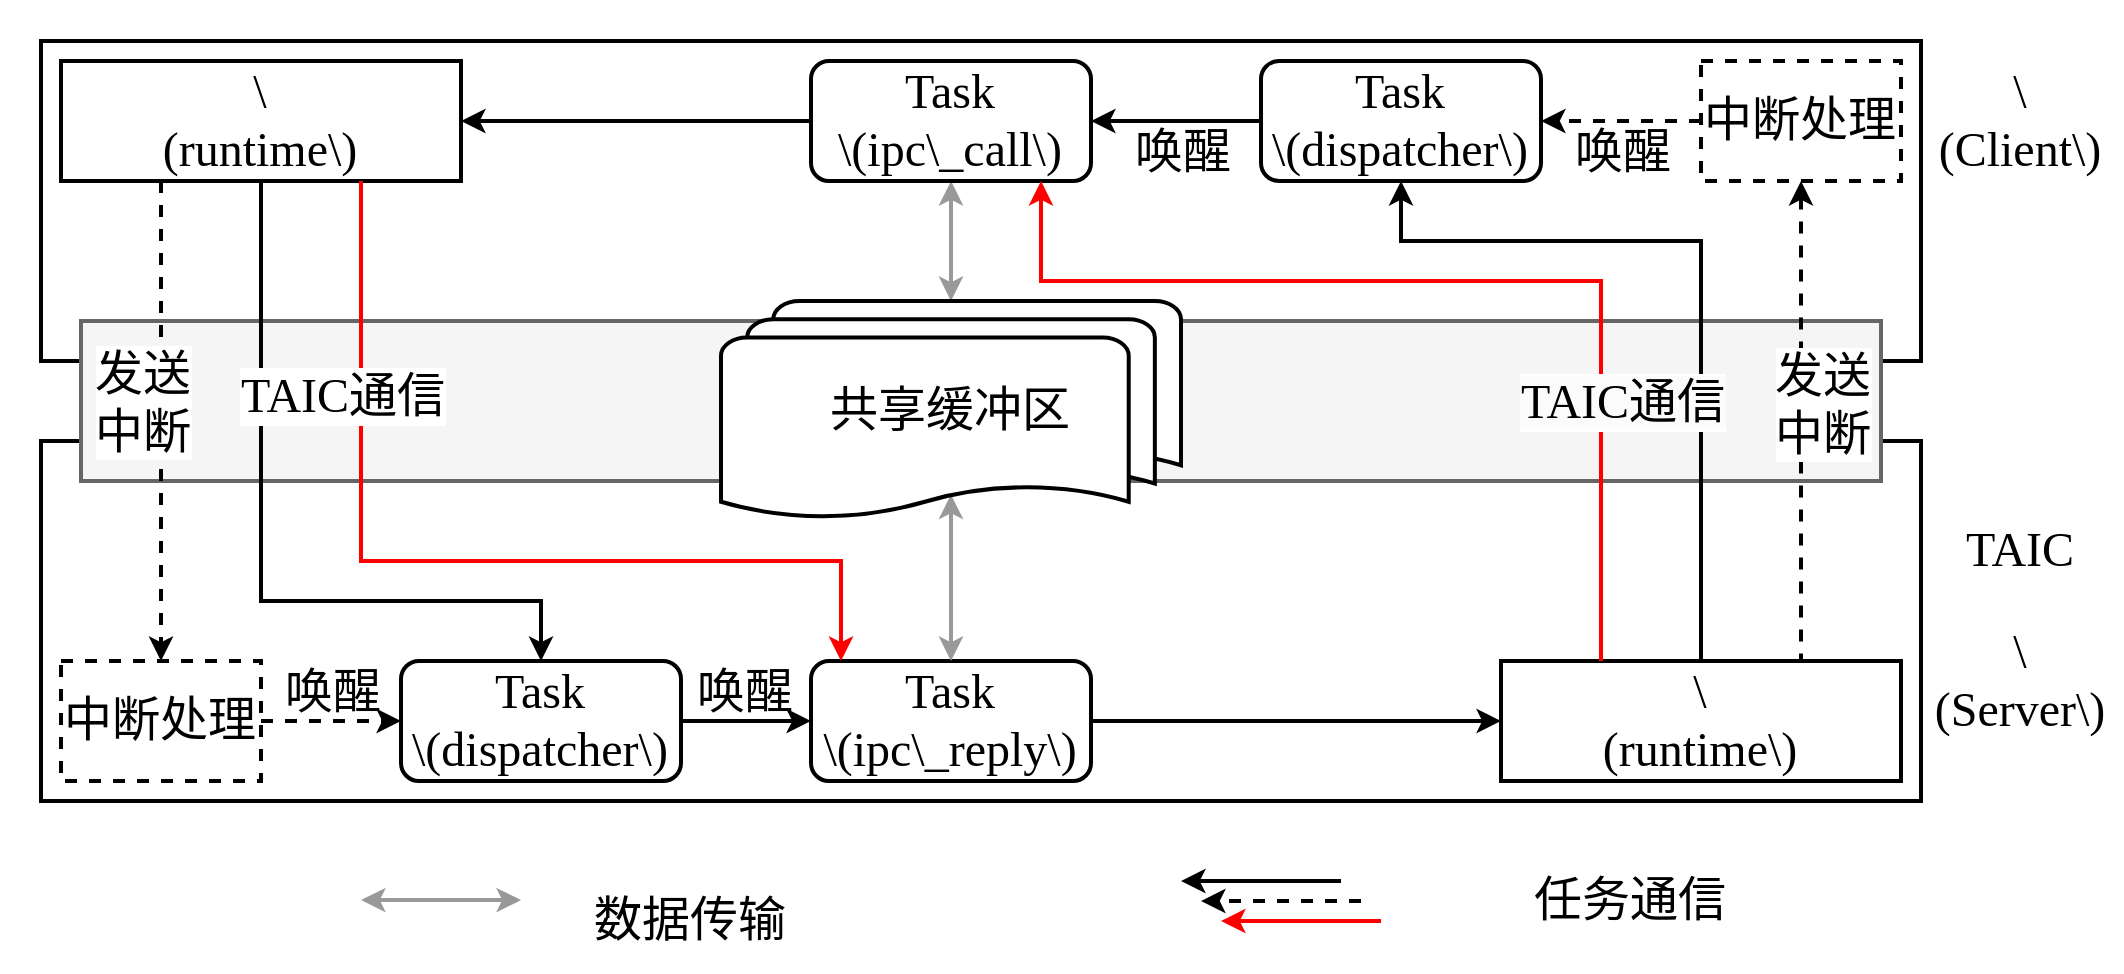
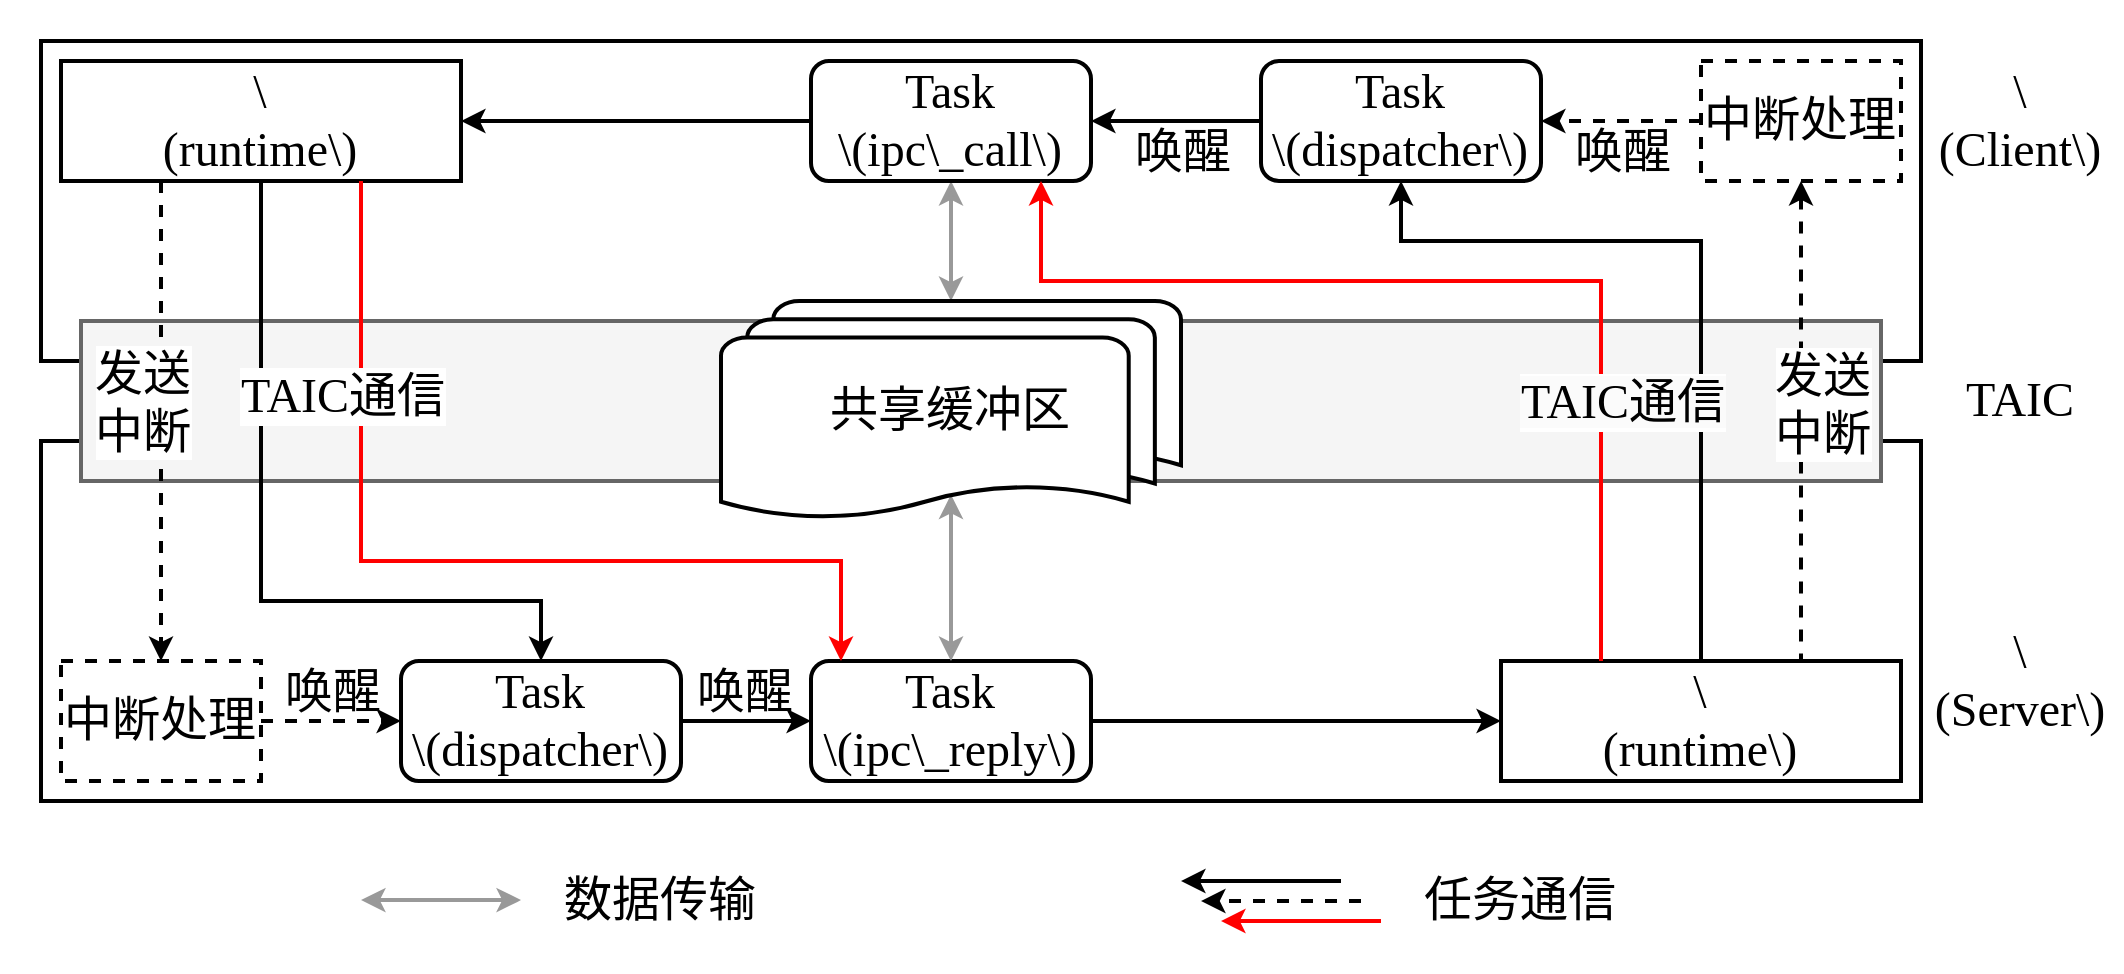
- <mxCell id="25" value="&lt;font face=&quot;宋体&quot;&gt;&lt;span style=&quot;font-size: 24px;&quot;&gt;TAIC&lt;/span&gt;&lt;/font&gt;" style="text;html=1;align=center;verticalAlign=middle;whiteSpace=wrap;rounded=0;" vertex="1" parent="1"><mxGeometry x="980" y="260" width="60" height="30" as="geometry" /></mxCell>
+ <mxCell id="25" value="&lt;font face=&quot;宋体&quot;&gt;&lt;span style=&quot;font-size: 24px;&quot;&gt;TAIC&lt;/span&gt;&lt;/font&gt;" style="text;html=1;align=center;verticalAlign=middle;whiteSpace=wrap;rounded=0;" vertex="1" parent="1"><mxGeometry x="980" y="185" width="60" height="30" as="geometry" /></mxCell>
- <mxCell id="47" value="&lt;font style=&quot;font-size: 24px;&quot; face=&quot;宋体&quot;&gt;任务通信&lt;/font&gt;" style="text;html=1;align=center;verticalAlign=middle;whiteSpace=wrap;rounded=0;" vertex="1" parent="1"><mxGeometry x="765" y="435" width="100" height="30" as="geometry" /></mxCell>
+ <mxCell id="47" value="&lt;font style=&quot;font-size: 24px;&quot; face=&quot;宋体&quot;&gt;任务通信&lt;/font&gt;" style="text;html=1;align=center;verticalAlign=middle;whiteSpace=wrap;rounded=0;" vertex="1" parent="1"><mxGeometry x="710" y="435" width="100" height="30" as="geometry" /></mxCell>
- <mxCell id="46" value="&lt;font style=&quot;font-size: 24px;&quot; face=&quot;宋体&quot;&gt;数据传输&lt;/font&gt;" style="text;html=1;align=center;verticalAlign=middle;whiteSpace=wrap;rounded=0;" vertex="1" parent="1"><mxGeometry x="295" y="445" width="100" height="30" as="geometry" /></mxCell>
+ <mxCell id="46" value="&lt;font style=&quot;font-size: 24px;&quot; face=&quot;宋体&quot;&gt;数据传输&lt;/font&gt;" style="text;html=1;align=center;verticalAlign=middle;whiteSpace=wrap;rounded=0;" vertex="1" parent="1"><mxGeometry x="280" y="435" width="100" height="30" as="geometry" /></mxCell>
